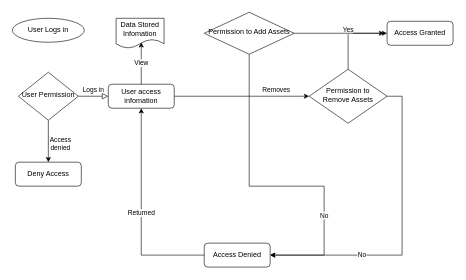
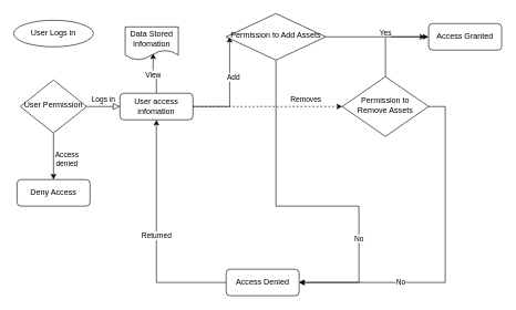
- <mxCell id="19" value="Data Stored Infomation" style="shape=document;whiteSpace=wrap;html=1;boundedLbl=1;" vertex="1" parent="1"><mxGeometry x="193" y="30" width="80" height="50" as="geometry" /></mxCell>
+ <mxCell id="19" value="Data Stored Infomation" style="shape=document;whiteSpace=wrap;html=1;boundedLbl=1;" vertex="1" parent="1"><mxGeometry x="188" y="40" width="80" height="50" as="geometry" /></mxCell>
+ <mxCell id="8" style="edgeStyle=orthogonalEdgeStyle;rounded=0;orthogonalLoop=1;jettySize=auto;html=1;exitX=1;exitY=0.5;exitDx=0;exitDy=0;entryX=0.035;entryY=0.5;entryDx=0;entryDy=0;entryPerimeter=0;" edge="1" parent="1" source="10" target="23"><mxGeometry relative="1" as="geometry" /></mxCell>
+ <mxCell id="9" value="Add" style="edgeLabel;html=1;align=center;verticalAlign=middle;resizable=0;points=[];" vertex="1" connectable="0" parent="8"><mxGeometry x="-0.432" y="-1" relative="1" as="geometry"><mxPoint x="14" y="-46" as="offset" /></mxGeometry></mxCell>
- <mxCell id="6" value="Removes" style="edgeStyle=orthogonalEdgeStyle;rounded=0;orthogonalLoop=1;jettySize=auto;html=1;entryX=0;entryY=0.5;entryDx=0;entryDy=0;" edge="1" parent="1" source="10" target="15"><mxGeometry x="0.511" y="10" relative="1" as="geometry"><mxPoint as="offset" /></mxGeometry></mxCell>
+ <mxCell id="6" value="Removes" style="edgeStyle=orthogonalEdgeStyle;rounded=0;orthogonalLoop=1;jettySize=auto;html=1;entryX=0;entryY=0.5;entryDx=0;entryDy=0;dashed=1;" edge="1" parent="1" source="10" target="15"><mxGeometry x="0.511" y="10" relative="1" as="geometry"><mxPoint as="offset" /></mxGeometry></mxCell>
